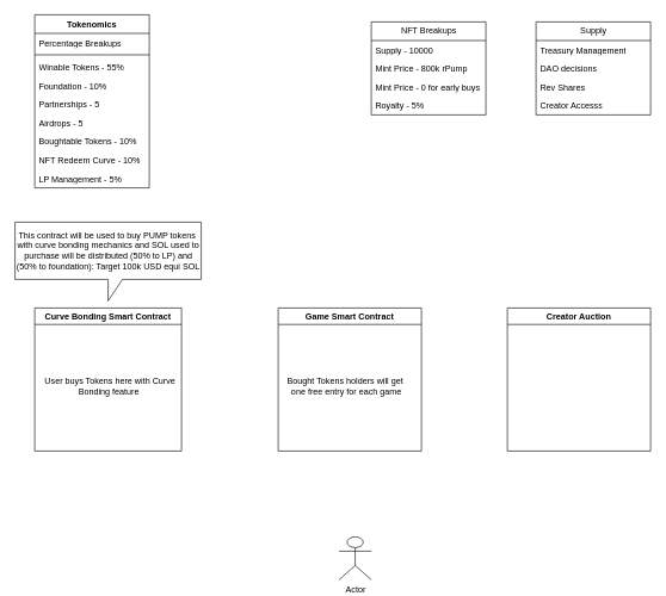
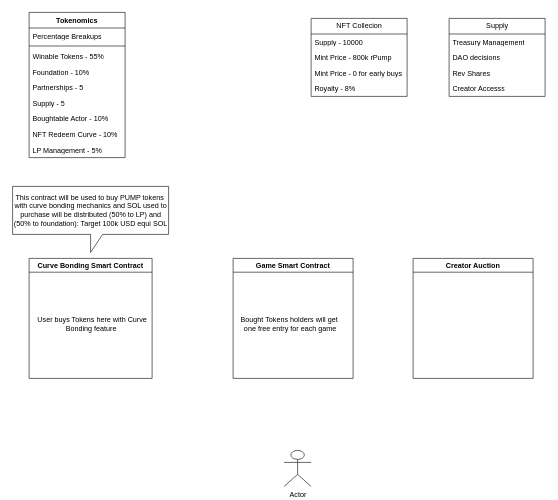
- <mxCell id="17" value="NFT Breakups" style="swimlane;fontStyle=0;childLayout=stackLayout;horizontal=1;startSize=26;fillColor=none;horizontalStack=0;resizeParent=1;resizeParentMax=0;resizeLast=0;collapsible=1;marginBottom=0;html=1;" vertex="1" parent="1"><mxGeometry x="518" y="30" width="160" height="130" as="geometry" /></mxCell>
+ <mxCell id="17" value="NFT Collecion" style="swimlane;fontStyle=0;childLayout=stackLayout;horizontal=1;startSize=26;fillColor=none;horizontalStack=0;resizeParent=1;resizeParentMax=0;resizeLast=0;collapsible=1;marginBottom=0;html=1;" vertex="1" parent="1"><mxGeometry x="518" y="30" width="160" height="130" as="geometry" /></mxCell>
- <mxCell id="21" value="Royalty - 5%" style="text;strokeColor=none;fillColor=none;align=left;verticalAlign=top;spacingLeft=4;spacingRight=4;overflow=hidden;rotatable=0;points=[[0,0.5],[1,0.5]];portConstraint=eastwest;whiteSpace=wrap;html=1;" vertex="1" parent="17"><mxGeometry y="104" width="160" height="26" as="geometry" /></mxCell>
+ <mxCell id="21" value="Royalty - 8%" style="text;strokeColor=none;fillColor=none;align=left;verticalAlign=top;spacingLeft=4;spacingRight=4;overflow=hidden;rotatable=0;points=[[0,0.5],[1,0.5]];portConstraint=eastwest;whiteSpace=wrap;html=1;" vertex="1" parent="17"><mxGeometry y="104" width="160" height="26" as="geometry" /></mxCell>
- <mxCell id="13" value="Airdrops - 5" style="text;strokeColor=none;fillColor=none;align=left;verticalAlign=top;spacingLeft=4;spacingRight=4;overflow=hidden;rotatable=0;points=[[0,0.5],[1,0.5]];portConstraint=eastwest;whiteSpace=wrap;html=1;" vertex="1" parent="7"><mxGeometry y="138" width="160" height="26" as="geometry" /></mxCell>
+ <mxCell id="13" value="Supply - 5" style="text;strokeColor=none;fillColor=none;align=left;verticalAlign=top;spacingLeft=4;spacingRight=4;overflow=hidden;rotatable=0;points=[[0,0.5],[1,0.5]];portConstraint=eastwest;whiteSpace=wrap;html=1;" vertex="1" parent="7"><mxGeometry y="138" width="160" height="26" as="geometry" /></mxCell>
- <mxCell id="14" value="Boughtable Tokens - 10%" style="text;strokeColor=none;fillColor=none;align=left;verticalAlign=top;spacingLeft=4;spacingRight=4;overflow=hidden;rotatable=0;points=[[0,0.5],[1,0.5]];portConstraint=eastwest;whiteSpace=wrap;html=1;" vertex="1" parent="7"><mxGeometry y="164" width="160" height="26" as="geometry" /></mxCell>
+ <mxCell id="14" value="Boughtable Actor - 10%" style="text;strokeColor=none;fillColor=none;align=left;verticalAlign=top;spacingLeft=4;spacingRight=4;overflow=hidden;rotatable=0;points=[[0,0.5],[1,0.5]];portConstraint=eastwest;whiteSpace=wrap;html=1;" vertex="1" parent="7"><mxGeometry y="164" width="160" height="26" as="geometry" /></mxCell>
- <mxCell id="27" value="Creator Auction" style="swimlane;whiteSpace=wrap;html=1;" vertex="1" parent="1"><mxGeometry x="708" y="430" width="200" height="200" as="geometry" /></mxCell>
+ <mxCell id="27" value="Creator Auction" style="swimlane;whiteSpace=wrap;html=1;" vertex="1" parent="1"><mxGeometry x="688" y="430" width="200" height="200" as="geometry" /></mxCell>
